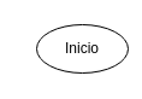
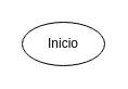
- <mxCell id="2" value="Inicio" style="ellipse;whiteSpace=wrap;html=1;" vertex="1" parent="1"><mxGeometry x="30" y="20" width="76" height="40" as="geometry" /></mxCell>
+ <mxCell id="2" value="Inicio" style="ellipse;whiteSpace=wrap;html=1;" vertex="1" parent="1"><mxGeometry x="20" y="20" width="76" height="40" as="geometry" /></mxCell>
